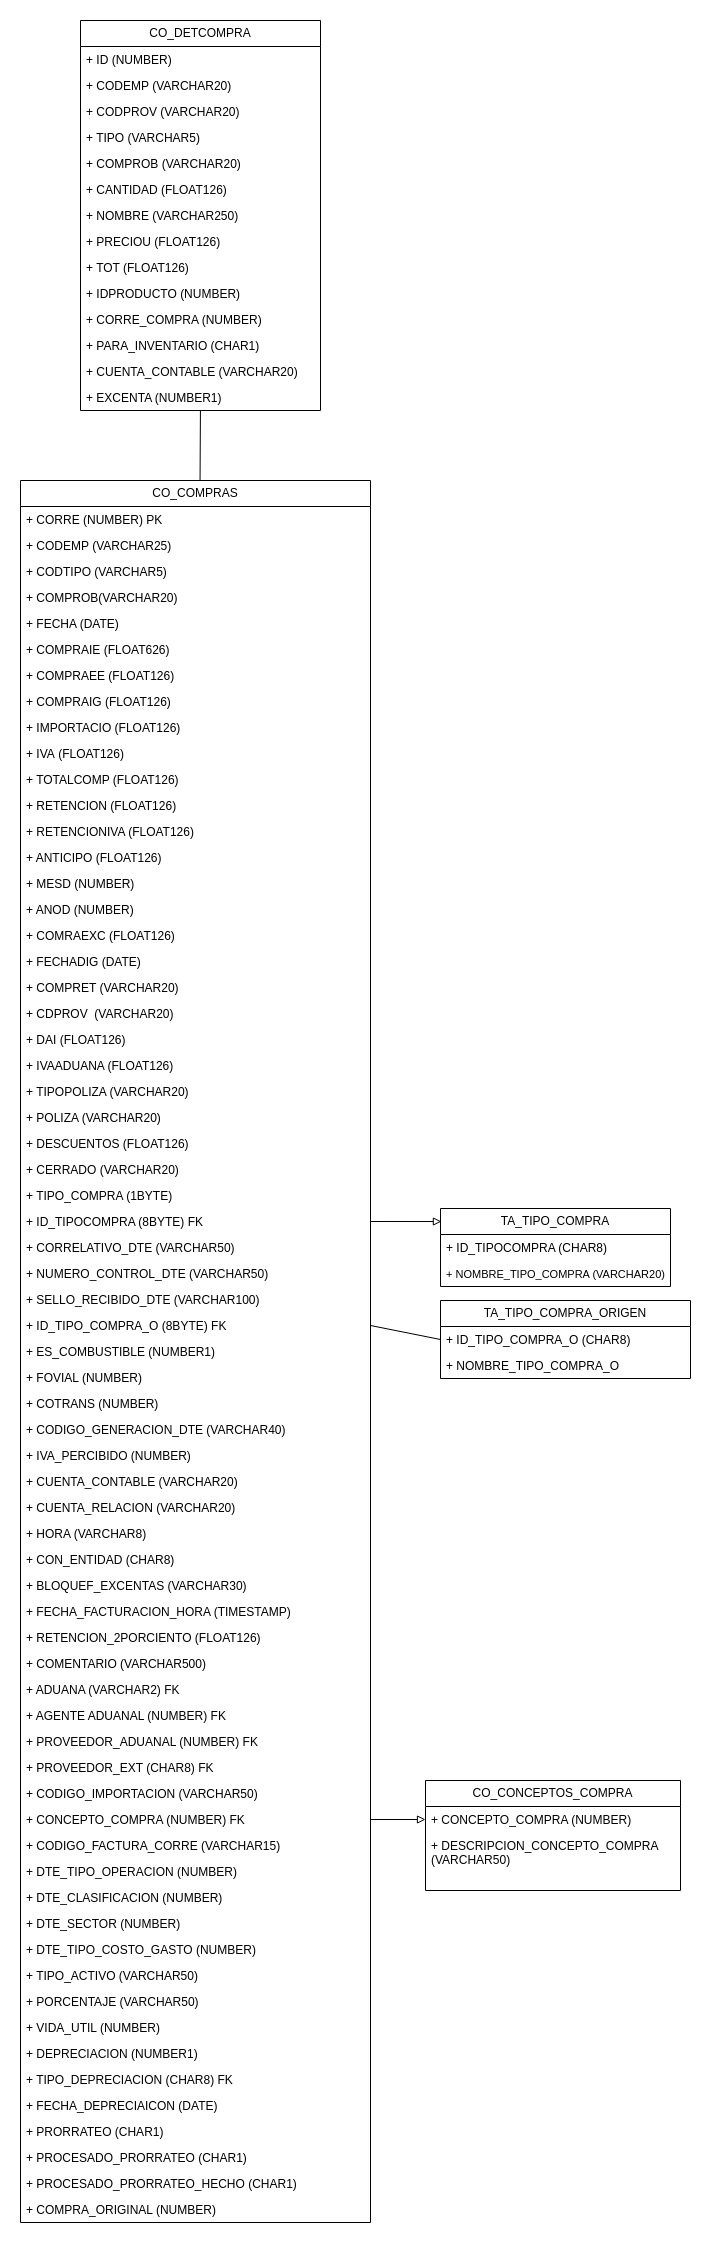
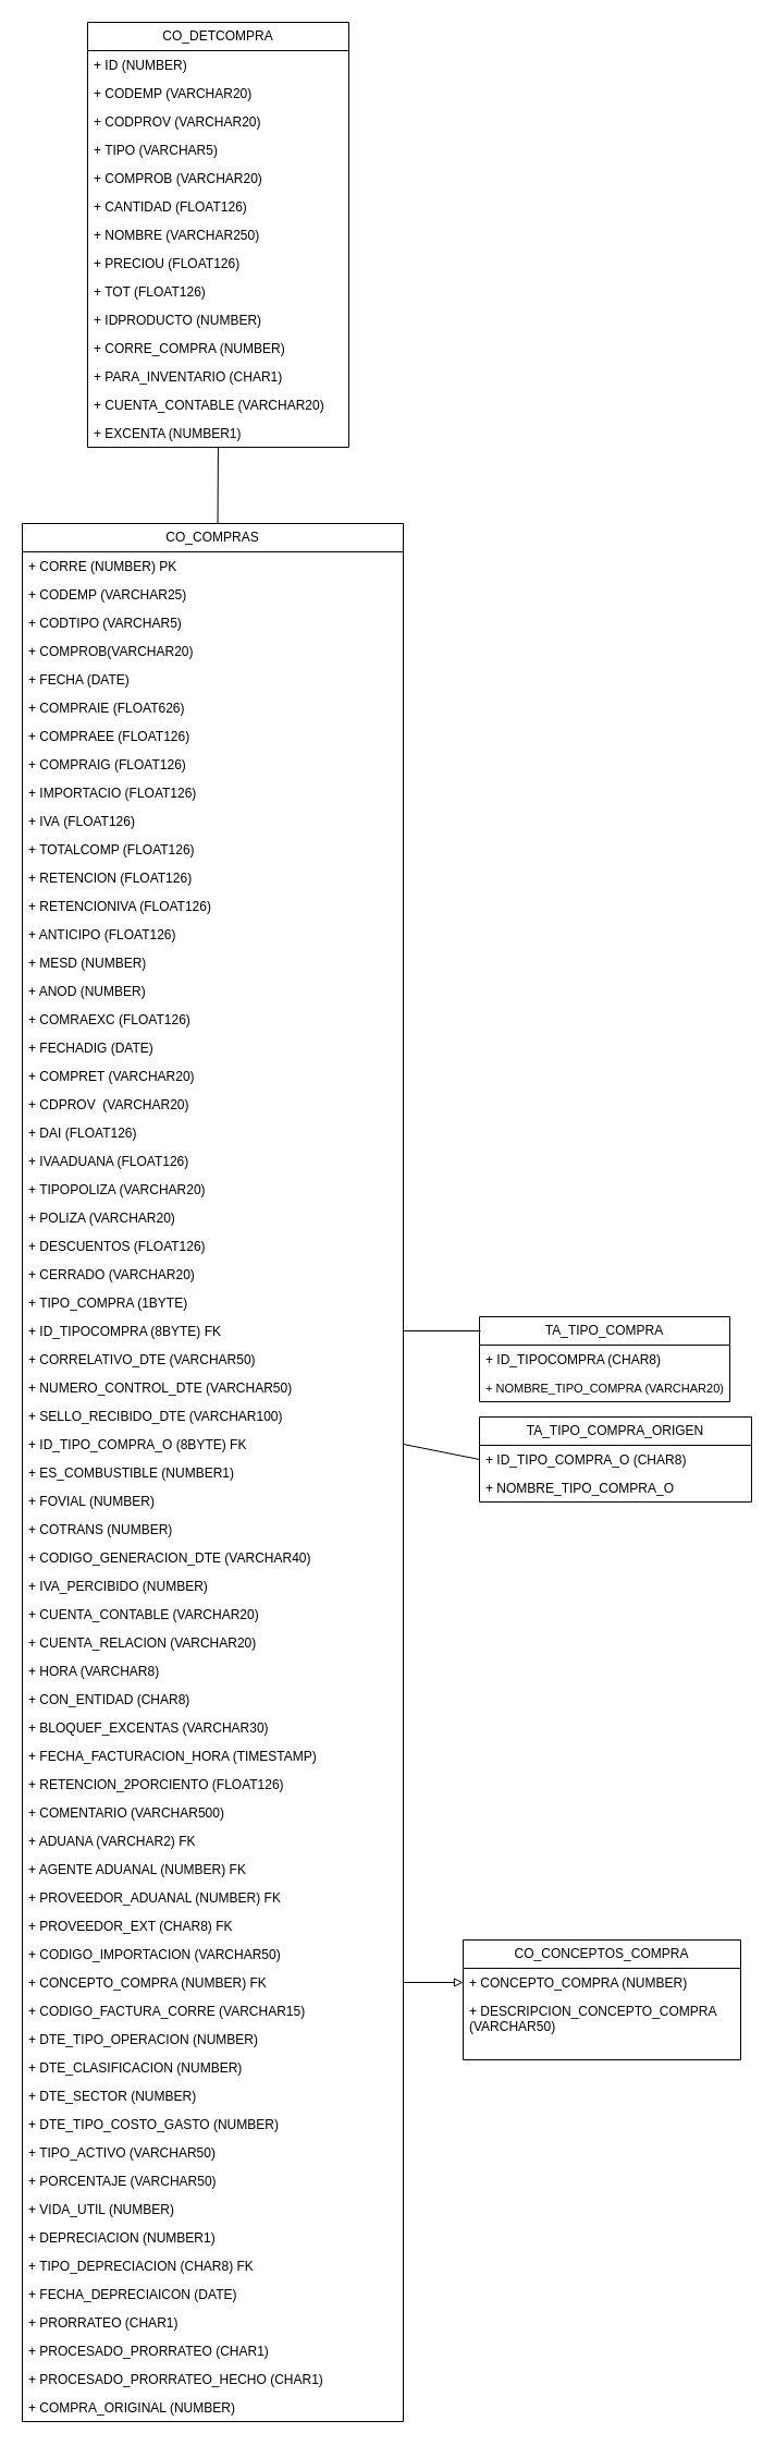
- <mxCell id="73" value="" style="edgeStyle=none;html=1;entryX=0.004;entryY=0.167;entryDx=0;entryDy=0;exitX=1;exitY=0.5;exitDx=0;exitDy=0;endArrow=block;endFill=0;entryPerimeter=0;" parent="1" source="31" target="70" edge="1"><mxGeometry relative="1" as="geometry" /></mxCell>
+ <mxCell id="73" value="" style="edgeStyle=none;html=1;entryX=0.004;entryY=0.167;entryDx=0;entryDy=0;exitX=1;exitY=0.5;exitDx=0;exitDy=0;endArrow=none;endFill=0;entryPerimeter=0;" parent="1" source="31" target="70" edge="1"><mxGeometry relative="1" as="geometry" /></mxCell>
